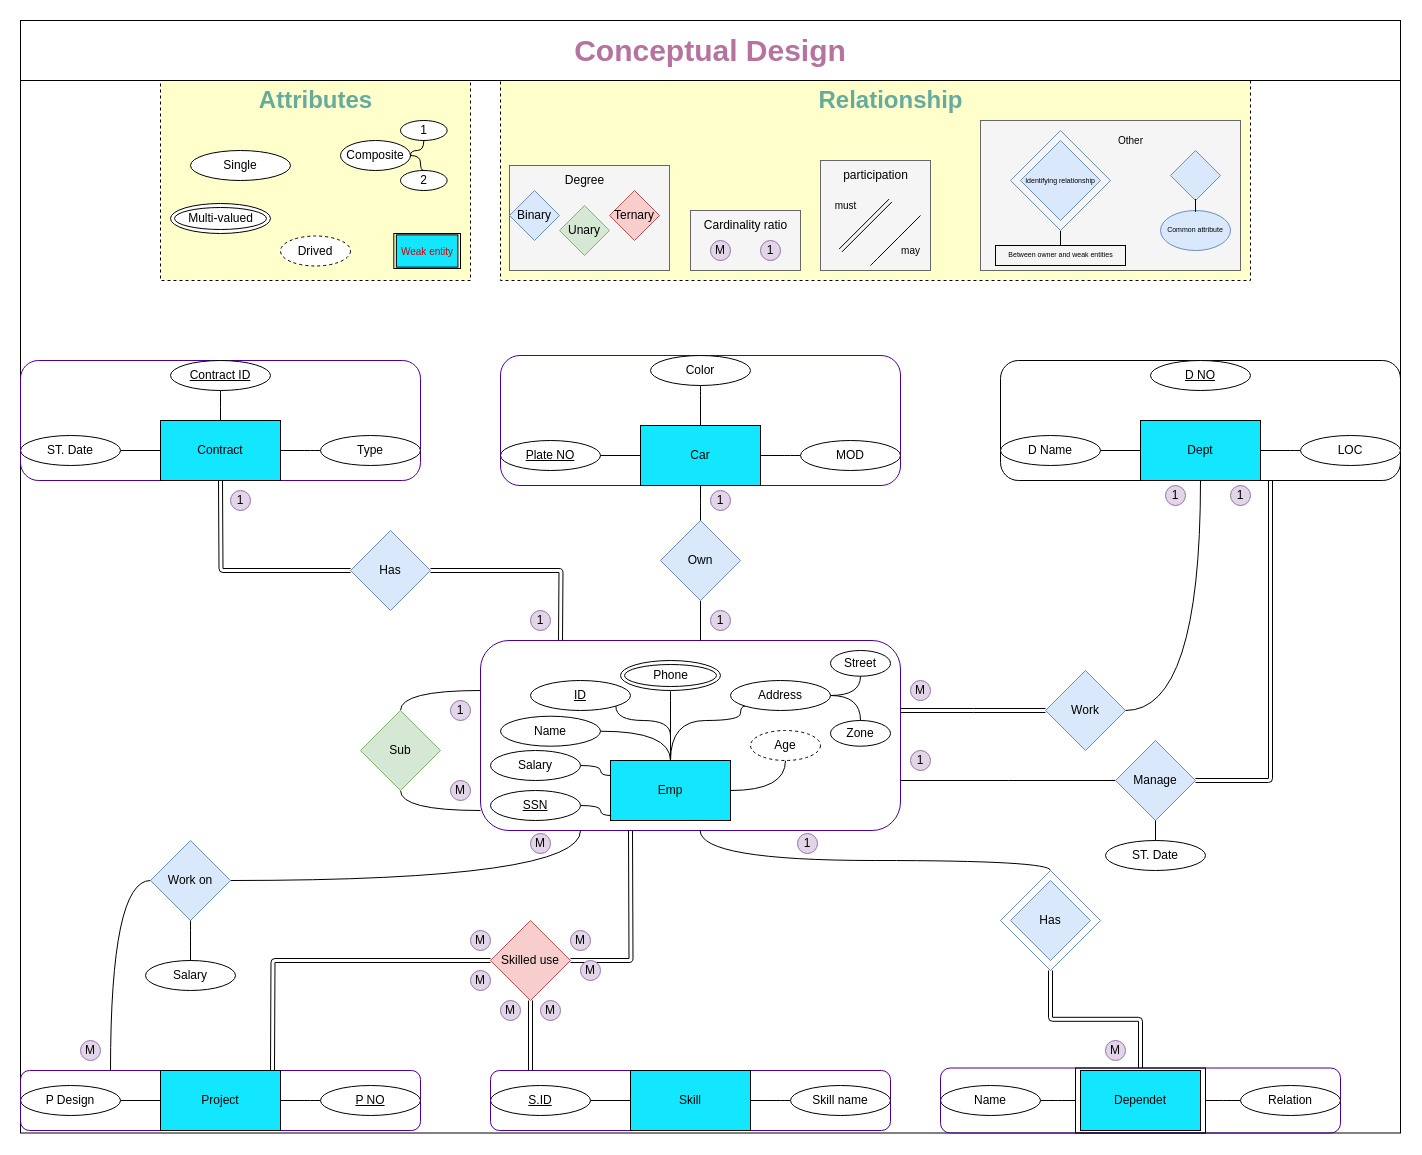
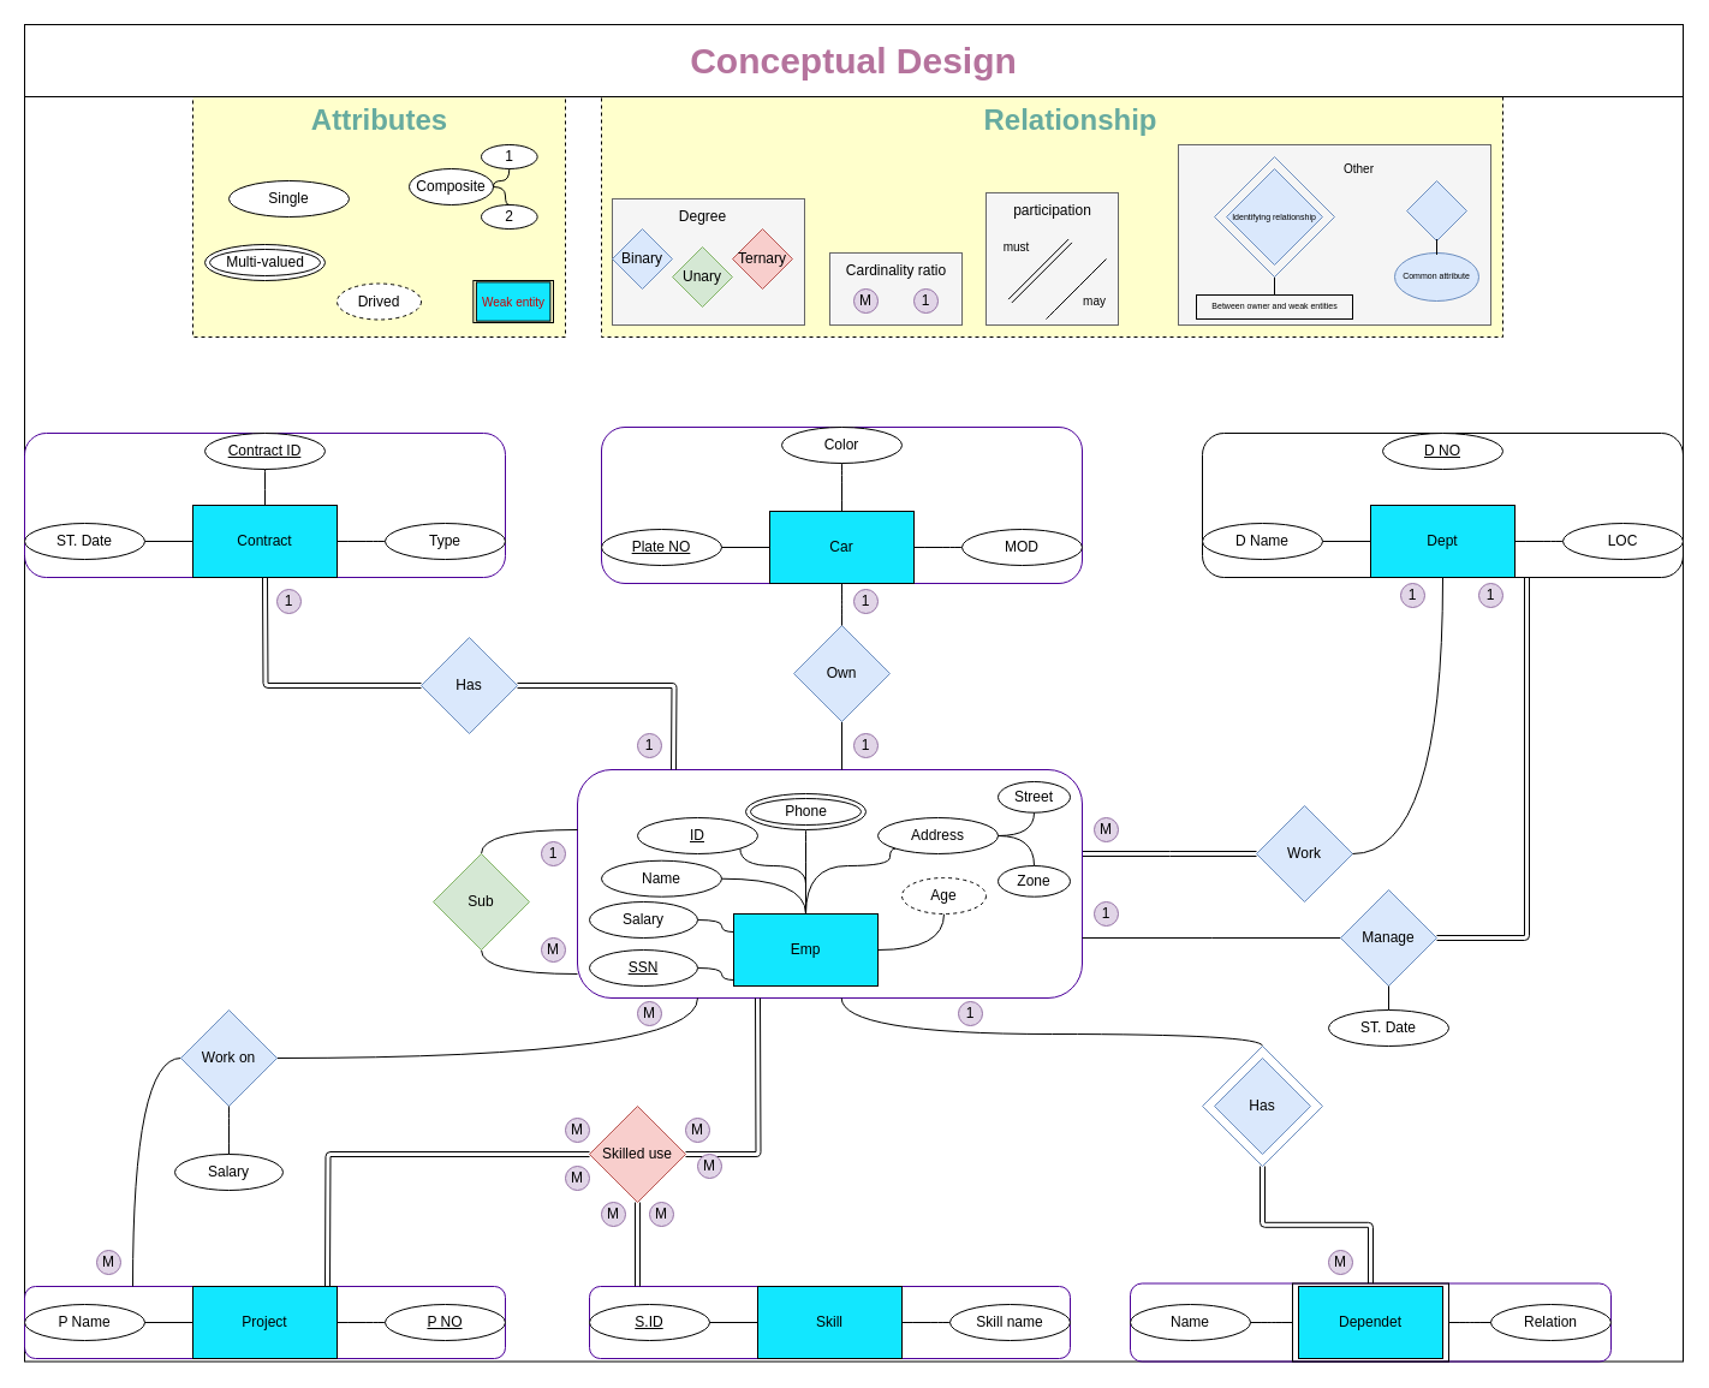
- <mxCell id="118" value="P Design" style="ellipse;whiteSpace=wrap;html=1;container=0;" vertex="1" parent="5"><mxGeometry y="1005" width="100" height="30" as="geometry" /></mxCell>
+ <mxCell id="118" value="P Name" style="ellipse;whiteSpace=wrap;html=1;container=0;" vertex="1" parent="5"><mxGeometry y="1005" width="100" height="30" as="geometry" /></mxCell>
